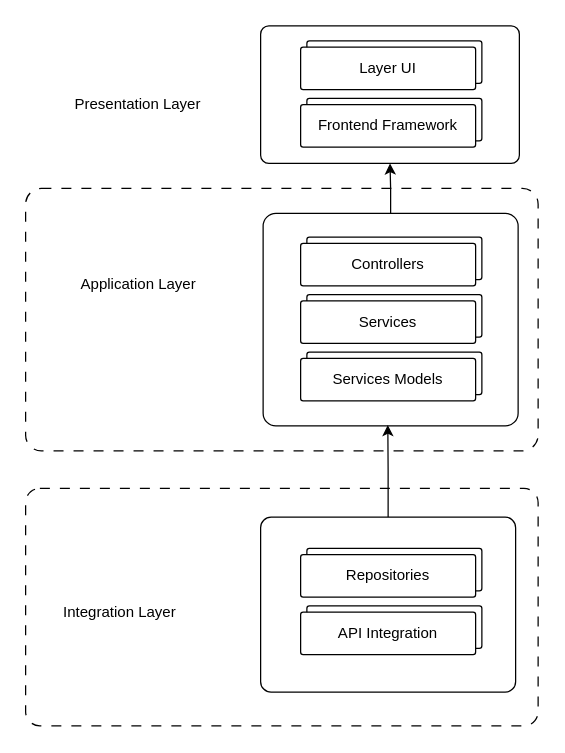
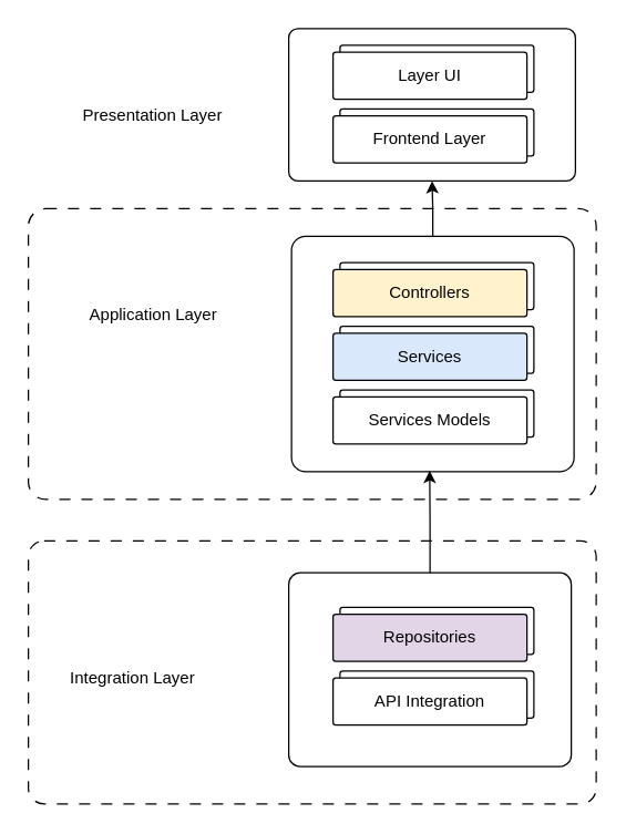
- <mxCell id="21" value="Frontend Framework" style="rounded=1;whiteSpace=wrap;html=1;arcSize=6;" vertex="1" parent="19"><mxGeometry y="5" width="140" height="34" as="geometry" /></mxCell>
+ <mxCell id="21" value="Frontend Layer" style="rounded=1;whiteSpace=wrap;html=1;arcSize=6;" vertex="1" parent="19"><mxGeometry y="5" width="140" height="34" as="geometry" /></mxCell>
- <mxCell id="7" value="Controllers" style="rounded=1;whiteSpace=wrap;html=1;arcSize=6;" vertex="1" parent="5"><mxGeometry y="5" width="140" height="34" as="geometry" /></mxCell>
+ <mxCell id="7" value="Controllers" style="rounded=1;whiteSpace=wrap;html=1;arcSize=6;fillColor=#fff2cc;" vertex="1" parent="5"><mxGeometry y="5" width="140" height="34" as="geometry" /></mxCell>
- <mxCell id="10" value="Services" style="rounded=1;whiteSpace=wrap;html=1;arcSize=6;" vertex="1" parent="8"><mxGeometry y="5" width="140" height="34" as="geometry" /></mxCell>
+ <mxCell id="10" value="Services" style="rounded=1;whiteSpace=wrap;html=1;arcSize=6;fillColor=#dae8fc;" vertex="1" parent="8"><mxGeometry y="5" width="140" height="34" as="geometry" /></mxCell>
- <mxCell id="28" value="Repositories" style="rounded=1;whiteSpace=wrap;html=1;arcSize=6;" vertex="1" parent="26"><mxGeometry y="5" width="140" height="34" as="geometry" /></mxCell>
+ <mxCell id="28" value="Repositories" style="rounded=1;whiteSpace=wrap;html=1;arcSize=6;fillColor=#e1d5e7;" vertex="1" parent="26"><mxGeometry y="5" width="140" height="34" as="geometry" /></mxCell>
